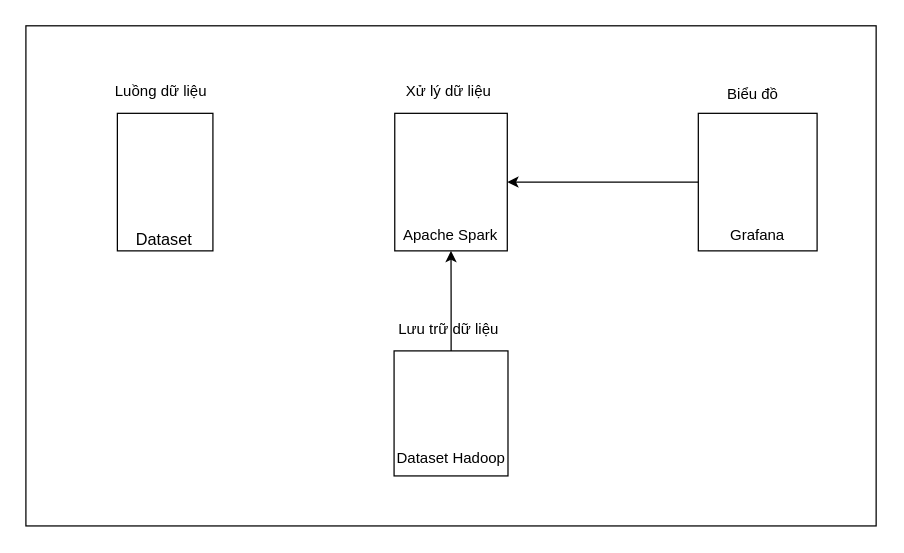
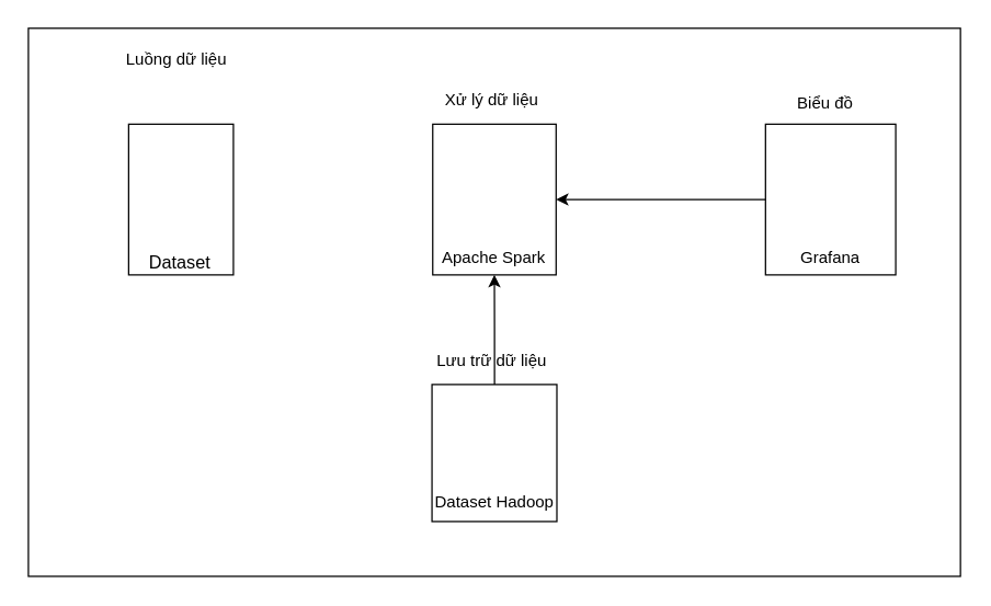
- <mxCell id="12" value="Luồng dữ liệu" style="text;html=1;align=center;verticalAlign=middle;resizable=0;points=[];autosize=1;strokeColor=none;fillColor=none;" vertex="1" parent="1"><mxGeometry x="78" y="58" width="100" height="30" as="geometry" /></mxCell>
+ <mxCell id="12" value="Luồng dữ liệu" style="text;html=1;align=center;verticalAlign=middle;resizable=0;points=[];autosize=1;strokeColor=none;fillColor=none;" vertex="1" parent="1"><mxGeometry x="78" y="28" width="100" height="30" as="geometry" /></mxCell>
